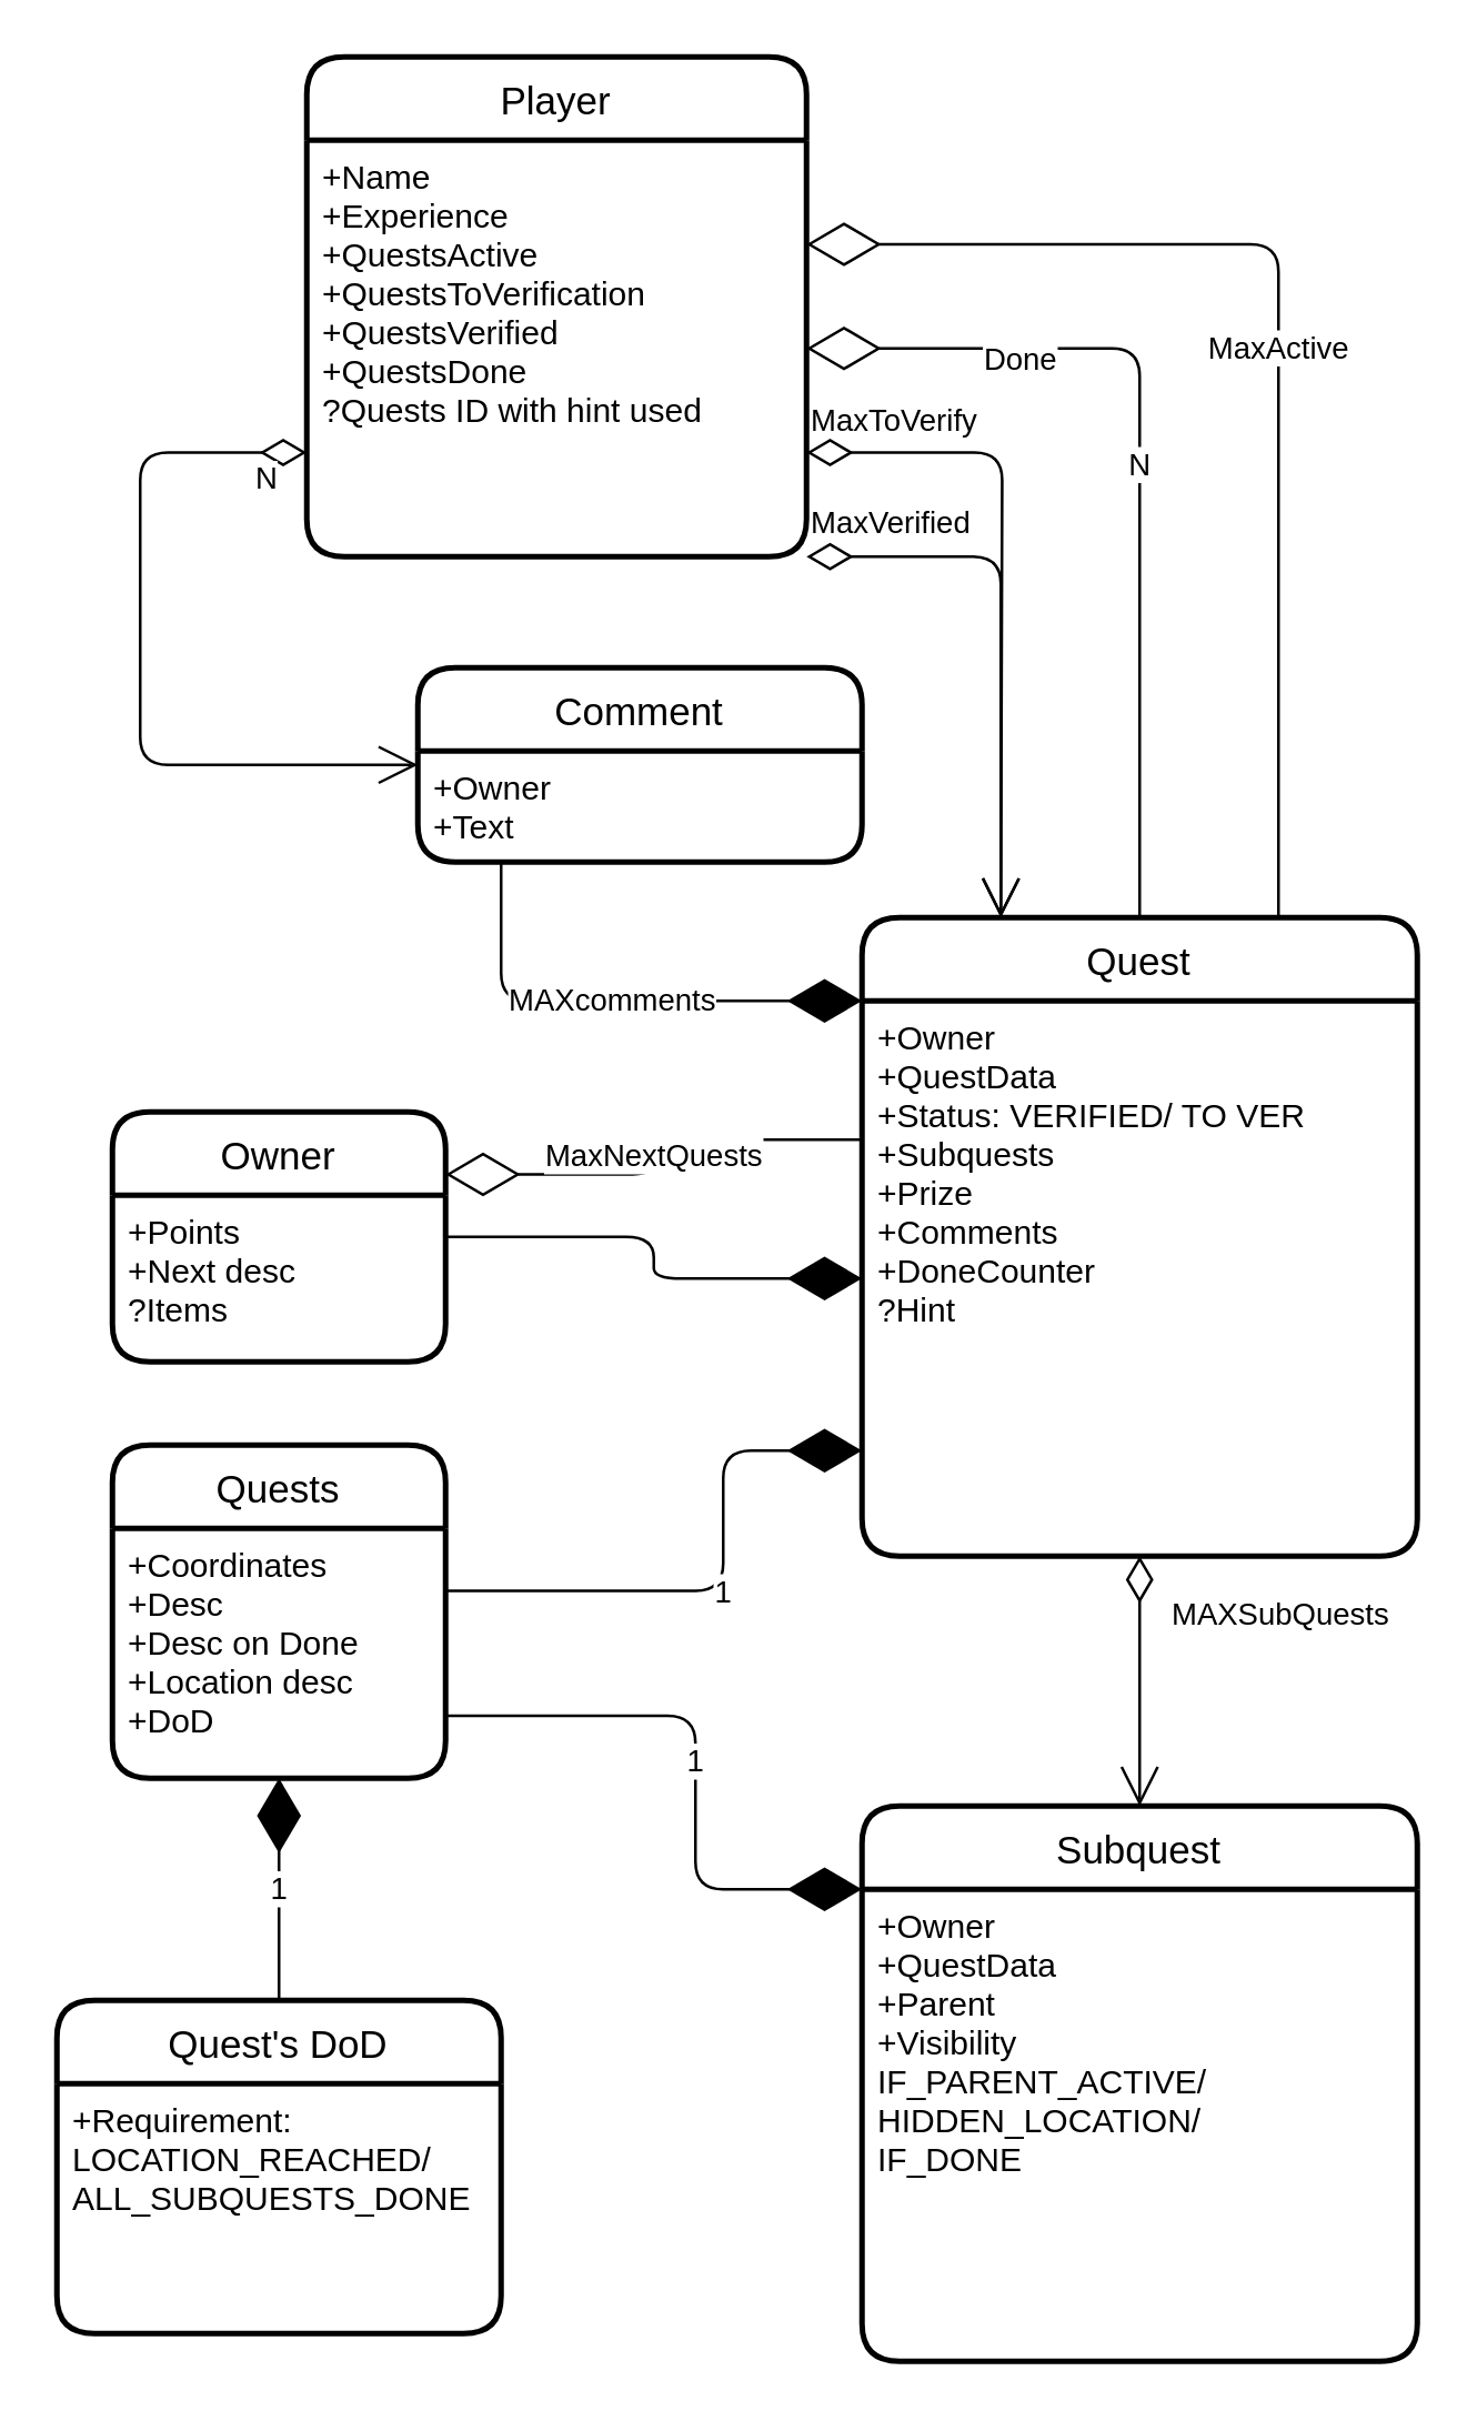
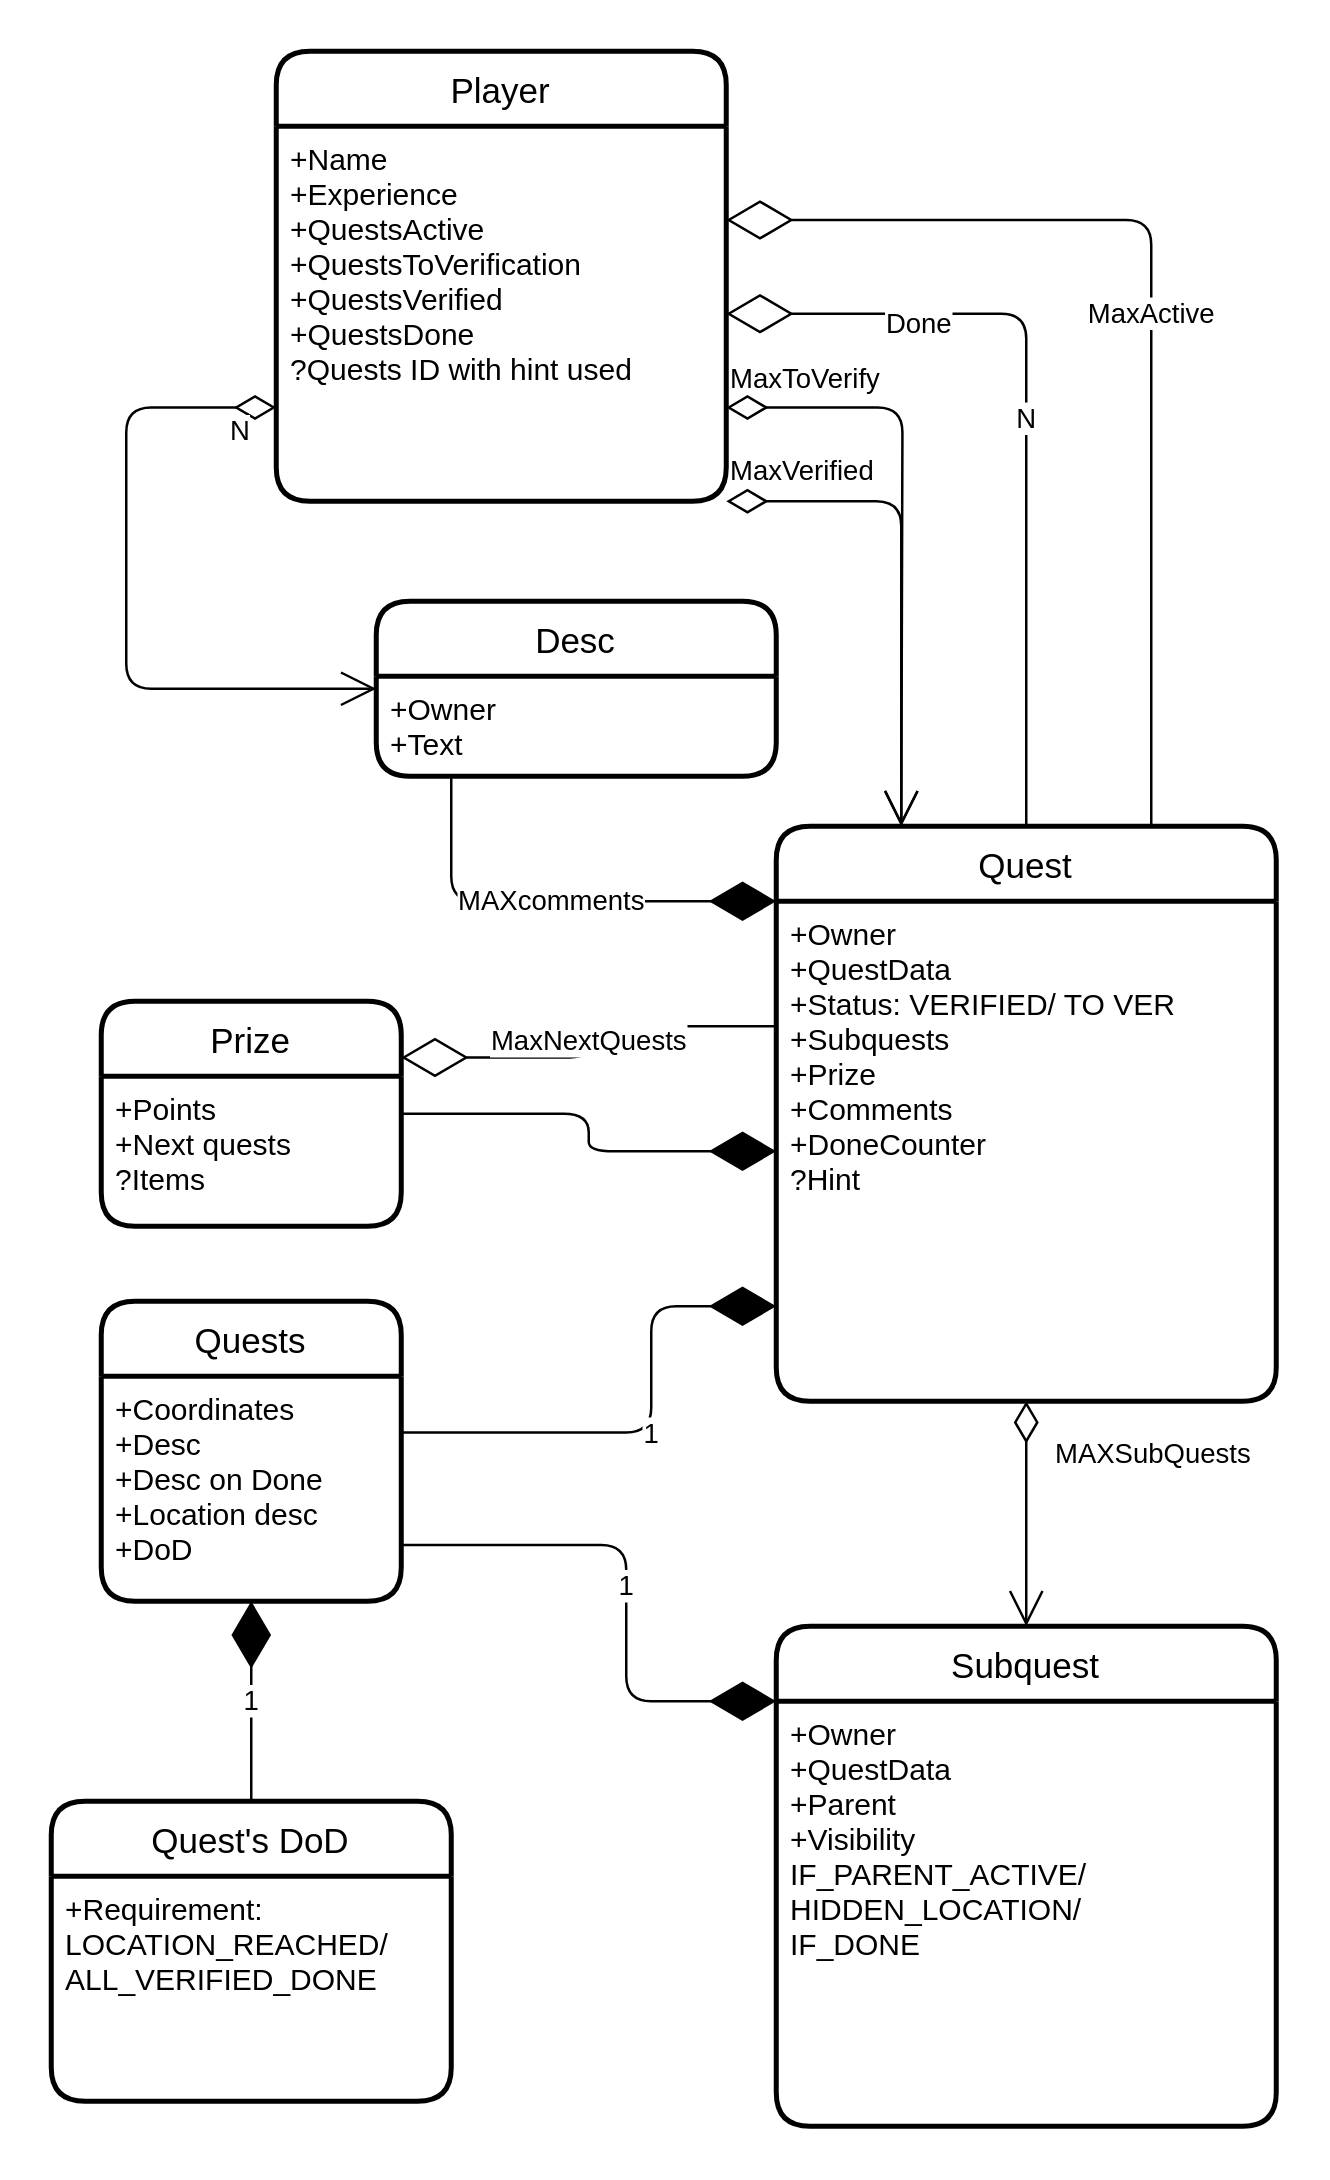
- <mxCell id="15" value="Comment" style="swimlane;childLayout=stackLayout;horizontal=1;startSize=30;horizontalStack=0;rounded=1;fontSize=14;fontStyle=0;strokeWidth=2;resizeParent=0;resizeLast=1;shadow=0;dashed=0;align=center;" vertex="1" parent="1"><mxGeometry y="240" width="160" height="70" as="geometry" x="150" /></mxCell>
+ <mxCell id="15" value="Desc" style="swimlane;childLayout=stackLayout;horizontal=1;startSize=30;horizontalStack=0;rounded=1;fontSize=14;fontStyle=0;strokeWidth=2;resizeParent=0;resizeLast=1;shadow=0;dashed=0;align=center;" vertex="1" parent="1"><mxGeometry y="240" width="160" height="70" as="geometry" x="150" /></mxCell>
- <mxCell id="8" value="Owner" style="swimlane;childLayout=stackLayout;horizontal=1;startSize=30;horizontalStack=0;rounded=1;fontSize=14;fontStyle=0;strokeWidth=2;resizeParent=0;resizeLast=1;shadow=0;dashed=0;align=center;" vertex="1" parent="1"><mxGeometry x="40" y="400" width="120" height="90" as="geometry" /></mxCell>
+ <mxCell id="8" value="Prize" style="swimlane;childLayout=stackLayout;horizontal=1;startSize=30;horizontalStack=0;rounded=1;fontSize=14;fontStyle=0;strokeWidth=2;resizeParent=0;resizeLast=1;shadow=0;dashed=0;align=center;" vertex="1" parent="1"><mxGeometry x="40" y="400" width="120" height="90" as="geometry" /></mxCell>
- <mxCell id="9" value="+Points&#10;+Next desc&#10;?Items&#10;" style="align=left;strokeColor=none;fillColor=none;spacingLeft=4;fontSize=12;verticalAlign=top;resizable=0;rotatable=0;part=1;" vertex="1" parent="8"><mxGeometry y="30" width="120" height="60" as="geometry" /></mxCell>
+ <mxCell id="9" value="+Points&#10;+Next quests&#10;?Items&#10;" style="align=left;strokeColor=none;fillColor=none;spacingLeft=4;fontSize=12;verticalAlign=top;resizable=0;rotatable=0;part=1;" vertex="1" parent="8"><mxGeometry y="30" width="120" height="60" as="geometry" /></mxCell>
- <mxCell id="14" value="+Requirement: &#10;LOCATION_REACHED/&#10;ALL_SUBQUESTS_DONE&#10;" style="align=left;strokeColor=none;fillColor=none;spacingLeft=4;fontSize=12;verticalAlign=top;resizable=0;rotatable=0;part=1;" vertex="1" parent="13"><mxGeometry y="30" width="160" height="90" as="geometry" /></mxCell>
+ <mxCell id="14" value="+Requirement: &#10;LOCATION_REACHED/&#10;ALL_VERIFIED_DONE&#10;" style="align=left;strokeColor=none;fillColor=none;spacingLeft=4;fontSize=12;verticalAlign=top;resizable=0;rotatable=0;part=1;" vertex="1" parent="13"><mxGeometry y="30" width="160" height="90" as="geometry" /></mxCell>
